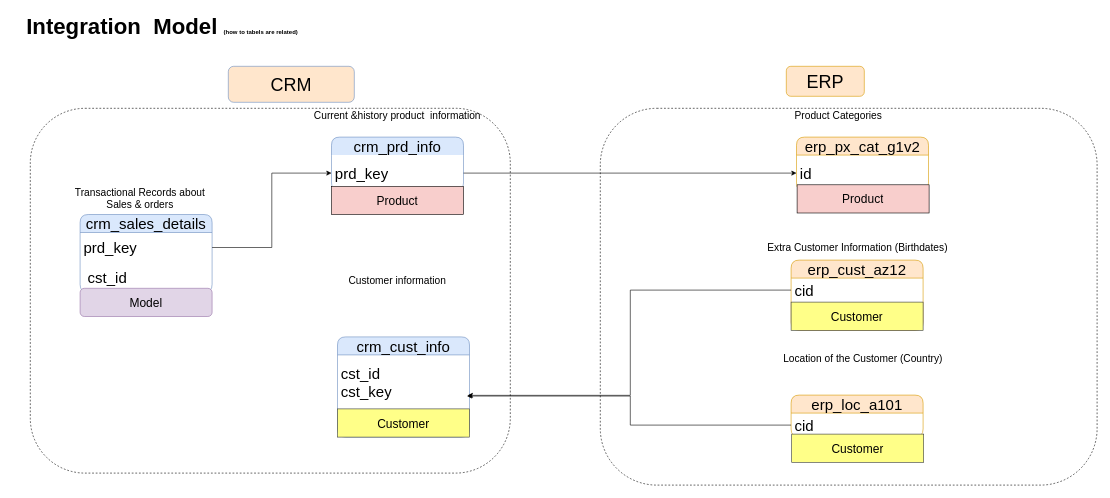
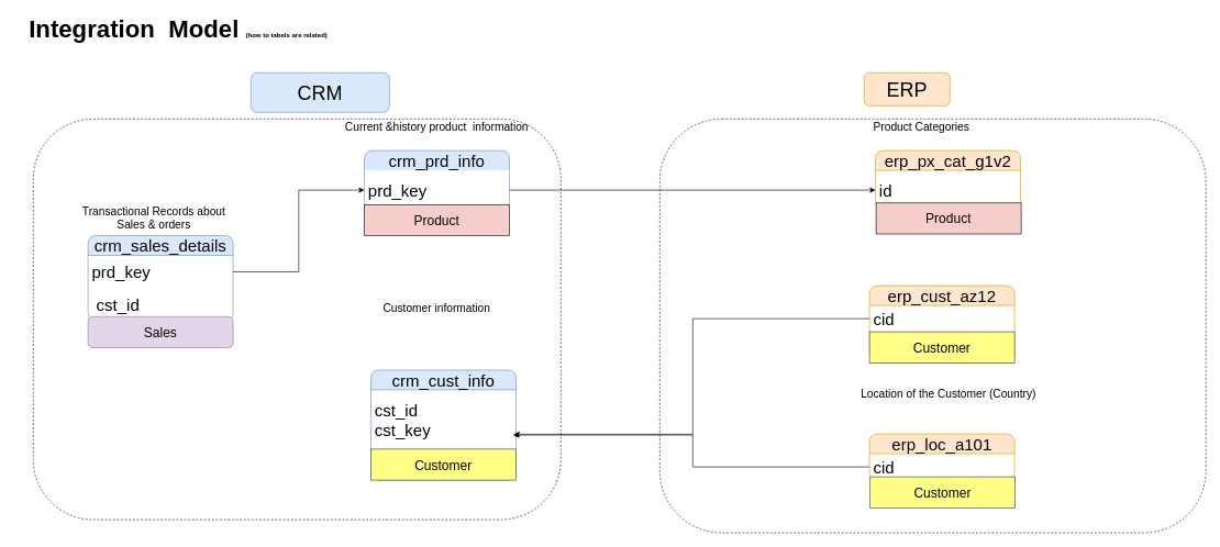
- <mxCell id="28" value="&lt;font style=&quot;font-size: 30px;&quot;&gt;CRM&lt;/font&gt;" style="rounded=1;whiteSpace=wrap;html=1;fillColor=#ffe6cc;strokeColor=#6c8ebf;" parent="1" vertex="1"><mxGeometry x="380" y="110" width="210" height="60" as="geometry" /></mxCell>
+ <mxCell id="28" value="&lt;font style=&quot;font-size: 30px;&quot;&gt;CRM&lt;/font&gt;" style="rounded=1;whiteSpace=wrap;html=1;fillColor=#dae8fc;strokeColor=#6c8ebf;" parent="1" vertex="1"><mxGeometry x="380" y="110" width="210" height="60" as="geometry" /></mxCell>
- <mxCell id="19" value="&lt;span style=&quot;font-size: 17px;&quot;&gt;Extra Customer Information (Birthdates)&lt;/span&gt;" style="text;html=1;align=center;verticalAlign=middle;whiteSpace=wrap;rounded=0;" parent="1" vertex="1"><mxGeometry x="1269" y="403" width="320" height="20" as="geometry" /></mxCell>
- <mxCell id="34" value="&lt;span style=&quot;font-size: 20px;&quot;&gt;Model&lt;/span&gt;" style="text;html=1;strokeColor=#9673a6;fillColor=#e1d5e7;align=center;verticalAlign=middle;whiteSpace=wrap;overflow=hidden;rounded=1;swimlaneLine=0;" vertex="1" parent="1"><mxGeometry x="133" y="480" width="220" height="47" as="geometry" /></mxCell>
+ <mxCell id="34" value="&lt;span style=&quot;font-size: 20px;&quot;&gt;Sales&lt;/span&gt;" style="text;html=1;strokeColor=#9673a6;fillColor=#e1d5e7;align=center;verticalAlign=middle;whiteSpace=wrap;overflow=hidden;rounded=1;swimlaneLine=0;" vertex="1" parent="1"><mxGeometry x="133" y="480" width="220" height="47" as="geometry" /></mxCell>
